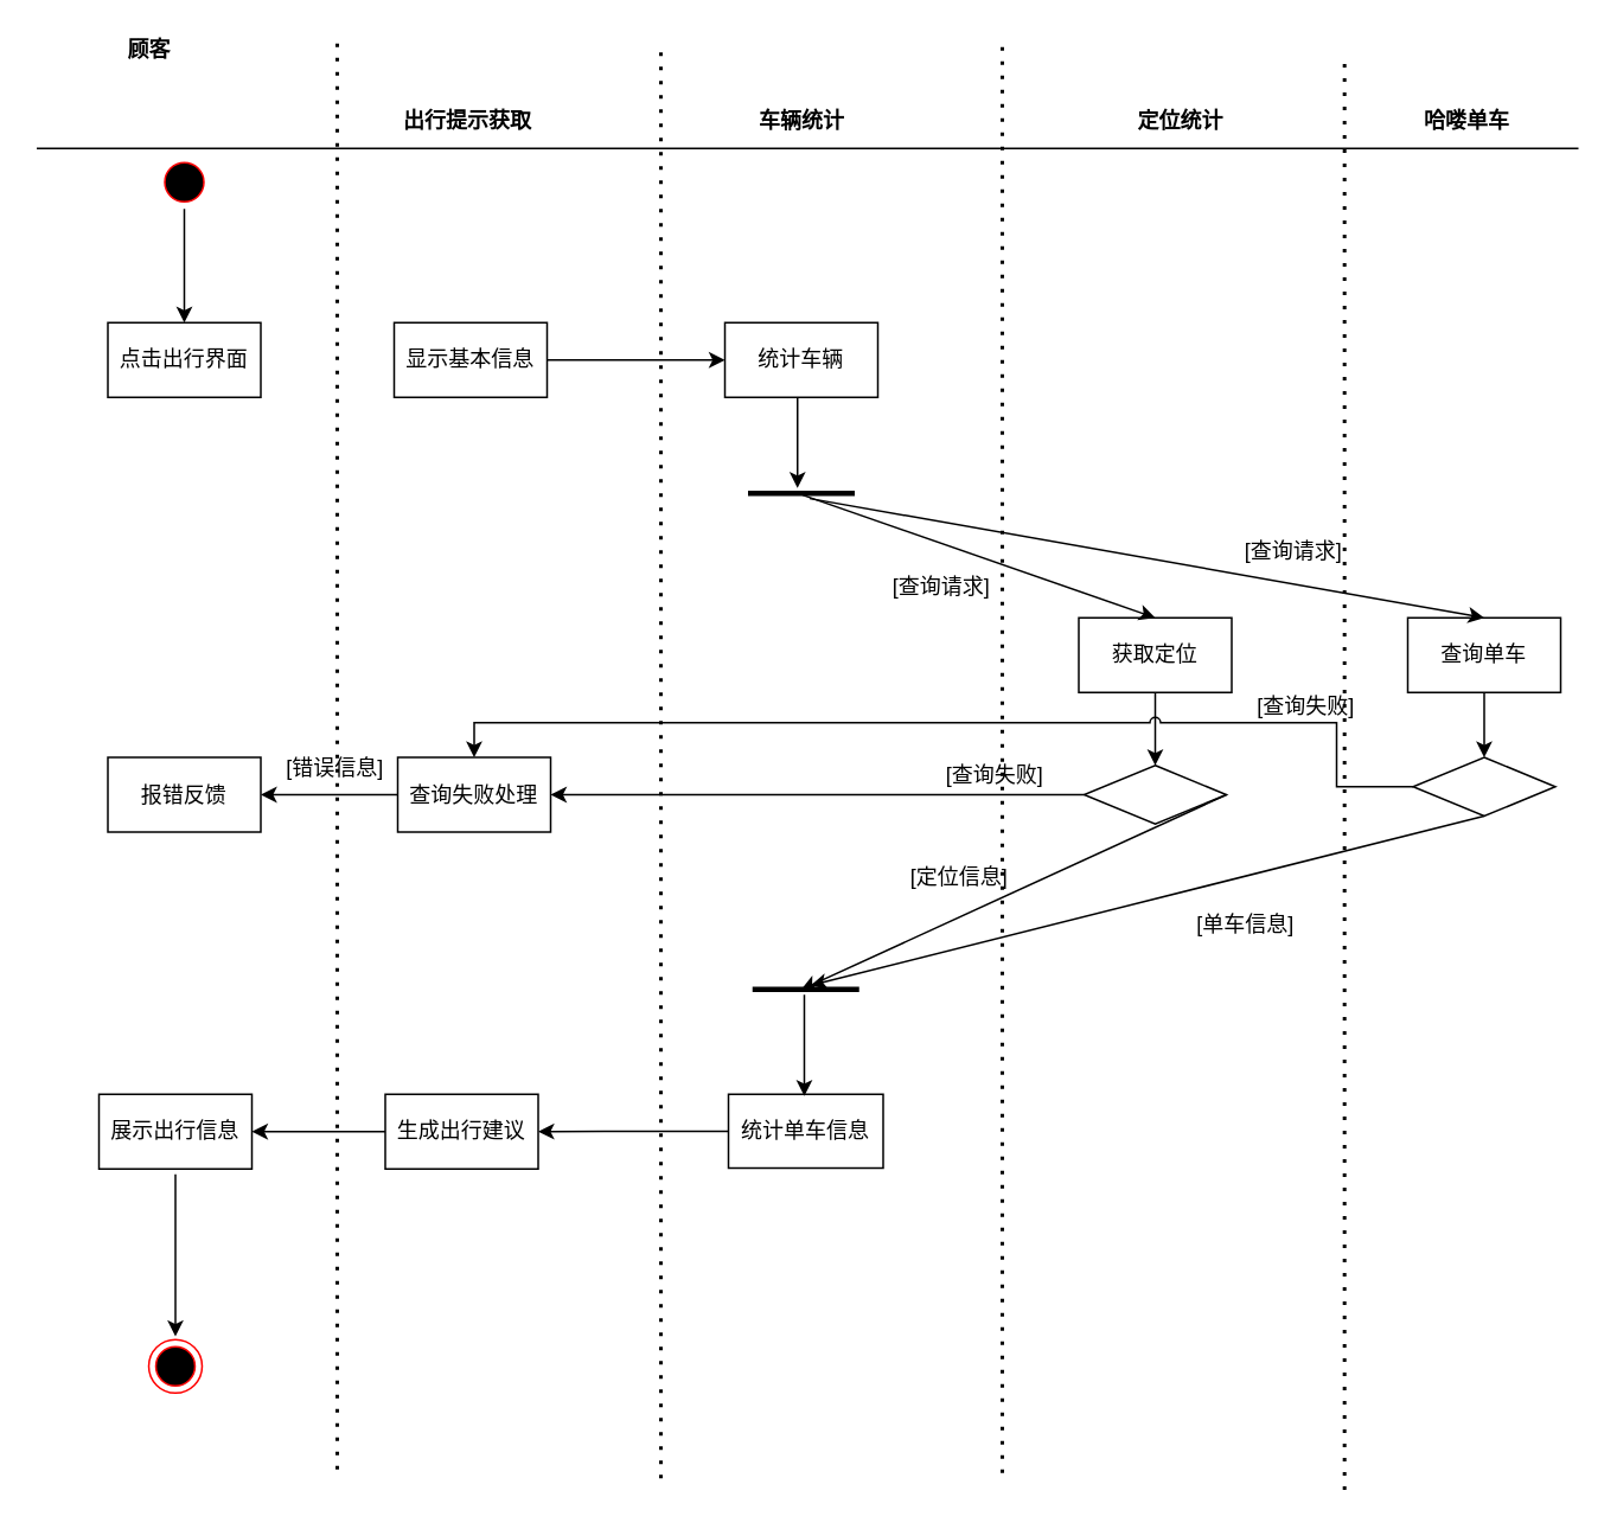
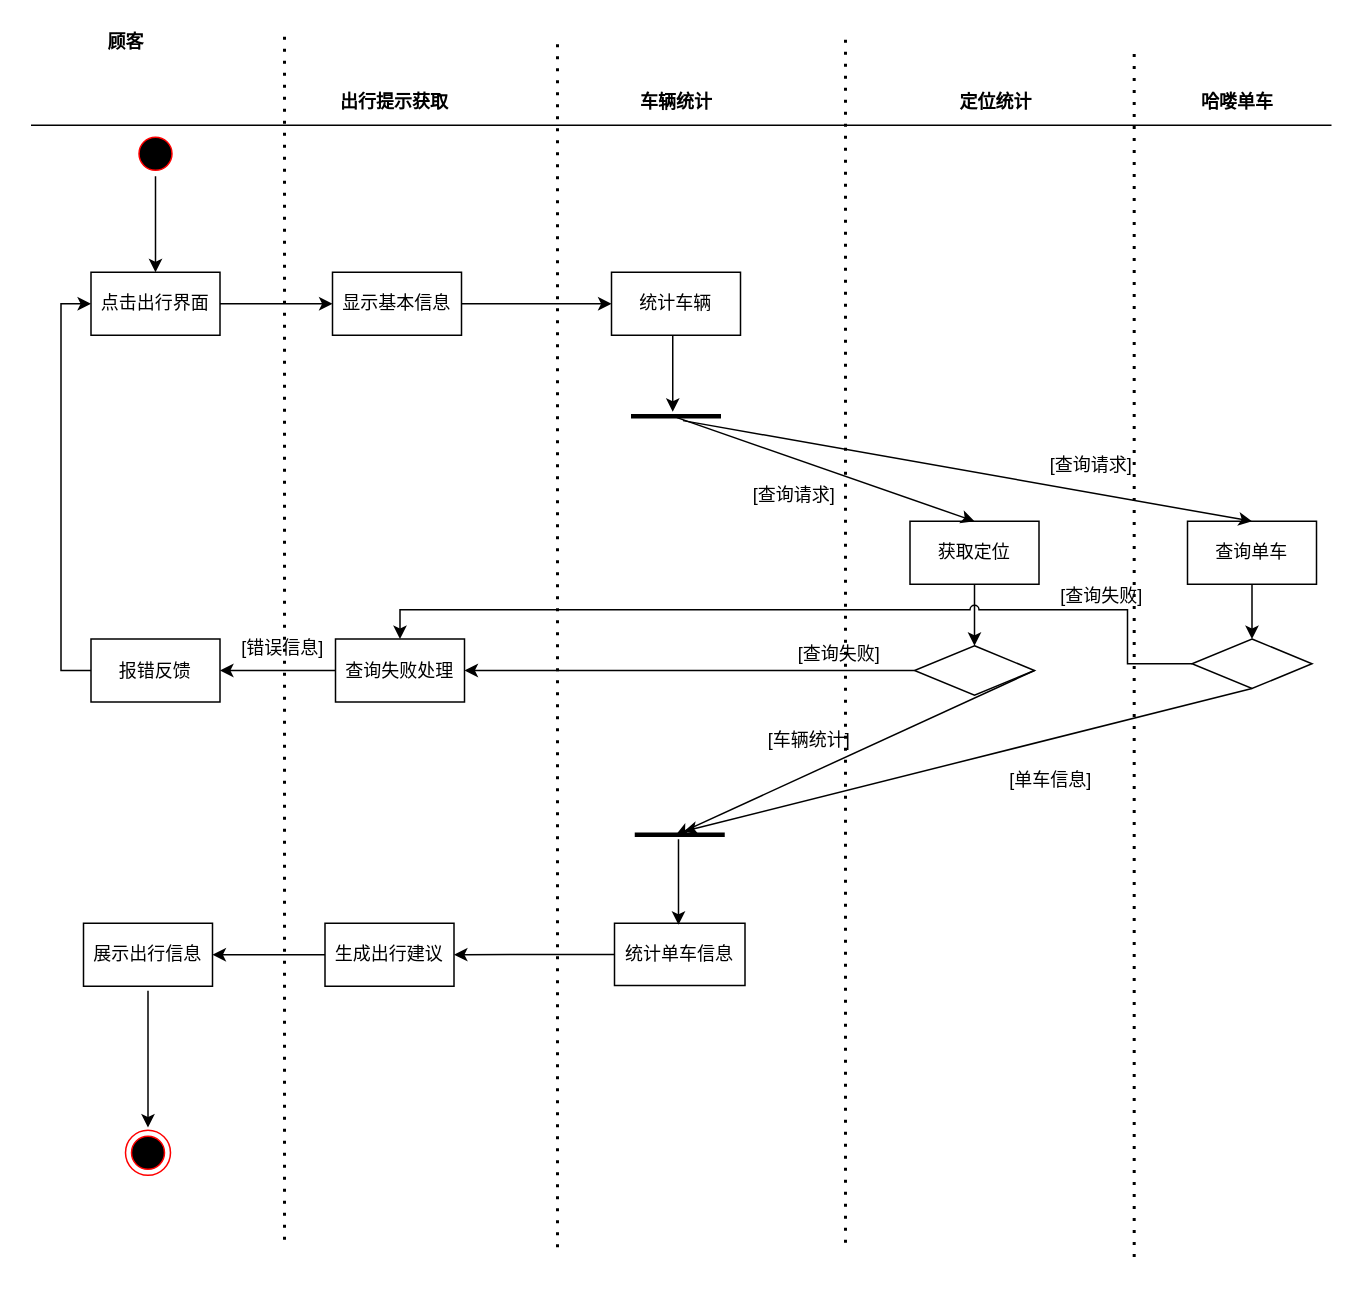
+ <mxCell id="9" style="edgeStyle=orthogonalEdgeStyle;rounded=0;orthogonalLoop=1;jettySize=auto;html=1;" edge="1" parent="1" source="10" target="12"><mxGeometry relative="1" as="geometry" /></mxCell>
+ <mxCell id="28" style="edgeStyle=orthogonalEdgeStyle;rounded=0;orthogonalLoop=1;jettySize=auto;html=1;entryX=0;entryY=0.5;entryDx=0;entryDy=0;" edge="1" parent="1" source="29" target="10"><mxGeometry relative="1" as="geometry"><Array as="points"><mxPoint x="40" y="447" /><mxPoint x="40" y="202" /></Array></mxGeometry></mxCell>
- <mxCell id="46" value="[定位信息]" style="text;html=1;strokeColor=none;fillColor=none;align=center;verticalAlign=middle;whiteSpace=wrap;rounded=0;" vertex="1" parent="1"><mxGeometry x="509" y="478" width="60" height="30" as="geometry" /></mxCell>
+ <mxCell id="46" value="[车辆统计]" style="text;html=1;strokeColor=none;fillColor=none;align=center;verticalAlign=middle;whiteSpace=wrap;rounded=0;" vertex="1" parent="1"><mxGeometry x="509" y="478" width="60" height="30" as="geometry" /></mxCell>
